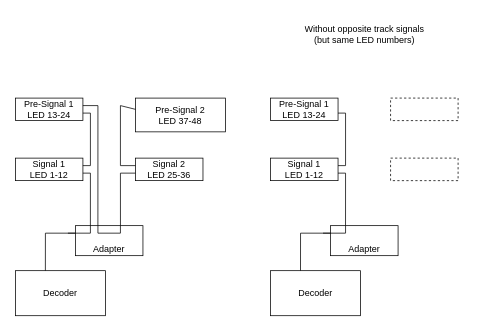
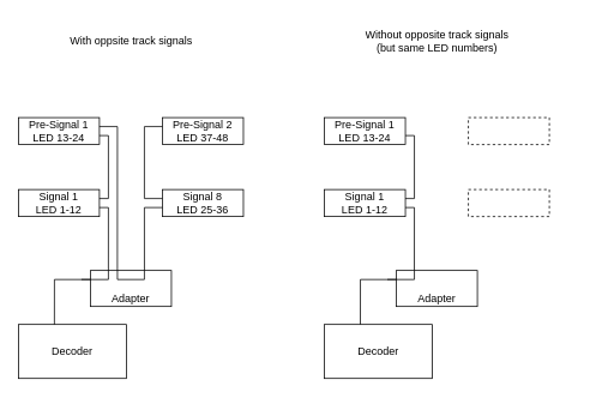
+ <mxCell id="25" value="With oppsite track signals" style="text;strokeColor=none;fillColor=none;align=center;verticalAlign=middle;spacingLeft=4;spacingRight=4;overflow=hidden;points=[[0,0.5],[1,0.5]];portConstraint=eastwest;rotatable=0;whiteSpace=wrap;html=1;" parent="1" vertex="1"><mxGeometry x="47.5" y="20" width="195" height="50" as="geometry" /></mxCell>
- <mxCell id="6" value="Pre-Signal 2&lt;br&gt;LED 37-48" style="rounded=0;whiteSpace=wrap;html=1;" parent="1" vertex="1"><mxGeometry x="180" y="130" width="120" height="45" as="geometry" /></mxCell>
+ <mxCell id="6" value="Pre-Signal 2&lt;br&gt;LED 37-48" style="rounded=0;whiteSpace=wrap;html=1;" parent="1" vertex="1"><mxGeometry x="180" y="130" width="90" height="30" as="geometry" /></mxCell>
- <mxCell id="5" value="Signal 2&lt;br&gt;LED 25-36" style="rounded=0;whiteSpace=wrap;html=1;" parent="1" vertex="1"><mxGeometry x="180" y="210" width="90" height="30" as="geometry" /></mxCell>
+ <mxCell id="5" value="Signal 8&lt;br&gt;LED 25-36" style="rounded=0;whiteSpace=wrap;html=1;" parent="1" vertex="1"><mxGeometry x="180" y="210" width="90" height="30" as="geometry" /></mxCell>
